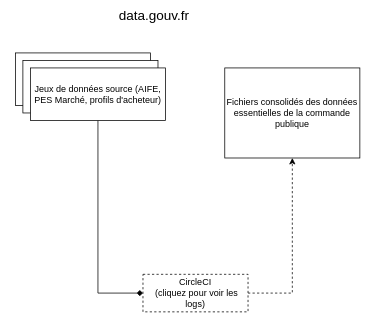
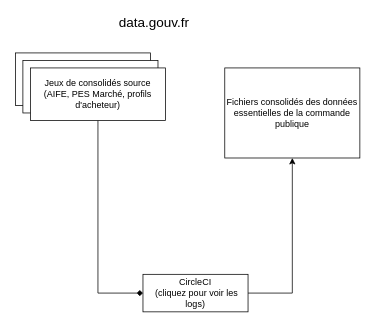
- <mxCell id="5" value="data.gouv.fr" style="text;html=1;strokeColor=none;fillColor=none;align=center;verticalAlign=middle;whiteSpace=wrap;rounded=0;fontSize=18;" vertex="1" parent="1"><mxGeometry x="150" y="10" width="110" height="20" as="geometry" /></mxCell>
+ <mxCell id="5" value="data.gouv.fr" style="text;html=1;strokeColor=none;fillColor=none;align=center;verticalAlign=middle;whiteSpace=wrap;rounded=0;fontSize=18;" vertex="1" parent="1"><mxGeometry x="150" y="20" width="110" height="20" as="geometry" /></mxCell>
- <mxCell id="9" value="Jeux de données source (AIFE, PES Marché, profils d'acheteur)" style="rounded=0;whiteSpace=wrap;html=1;" vertex="1" parent="1"><mxGeometry x="40" y="90" width="180" height="70" as="geometry" /></mxCell>
+ <mxCell id="9" value="Jeux de consolidés source (AIFE, PES Marché, profils d'acheteur)" style="rounded=0;whiteSpace=wrap;html=1;" vertex="1" parent="1"><mxGeometry x="40" y="90" width="180" height="70" as="geometry" /></mxCell>
- <mxCell id="3" style="edgeStyle=orthogonalEdgeStyle;rounded=0;orthogonalLoop=1;jettySize=auto;html=1;fontSize=18;entryX=0.5;entryY=1;entryDx=0;entryDy=0;exitX=1;exitY=0.5;exitDx=0;exitDy=0;dashed=1;" edge="1" parent="1" source="4" target="2"><mxGeometry relative="1" as="geometry"><mxPoint x="350" y="150" as="targetPoint" /></mxGeometry></mxCell>
+ <mxCell id="3" style="edgeStyle=orthogonalEdgeStyle;rounded=0;orthogonalLoop=1;jettySize=auto;html=1;fontSize=18;entryX=0.5;entryY=1;entryDx=0;entryDy=0;exitX=1;exitY=0.5;exitDx=0;exitDy=0;" edge="1" parent="1" source="4" target="2"><mxGeometry relative="1" as="geometry"><mxPoint x="350" y="150" as="targetPoint" /></mxGeometry></mxCell>
- <mxCell id="4" value="&lt;div&gt;CircleCI&lt;/div&gt;&amp;nbsp;(cliquez pour voir les logs)" style="rounded=0;whiteSpace=wrap;html=1;dashed=1;" vertex="1" parent="1"><mxGeometry x="190" y="365" width="140" height="50" as="geometry" /></mxCell>
+ <mxCell id="4" value="&lt;div&gt;CircleCI&lt;/div&gt;&amp;nbsp;(cliquez pour voir les logs)" style="rounded=0;whiteSpace=wrap;html=1;" vertex="1" parent="1"><mxGeometry x="190" y="365" width="140" height="50" as="geometry" /></mxCell>
